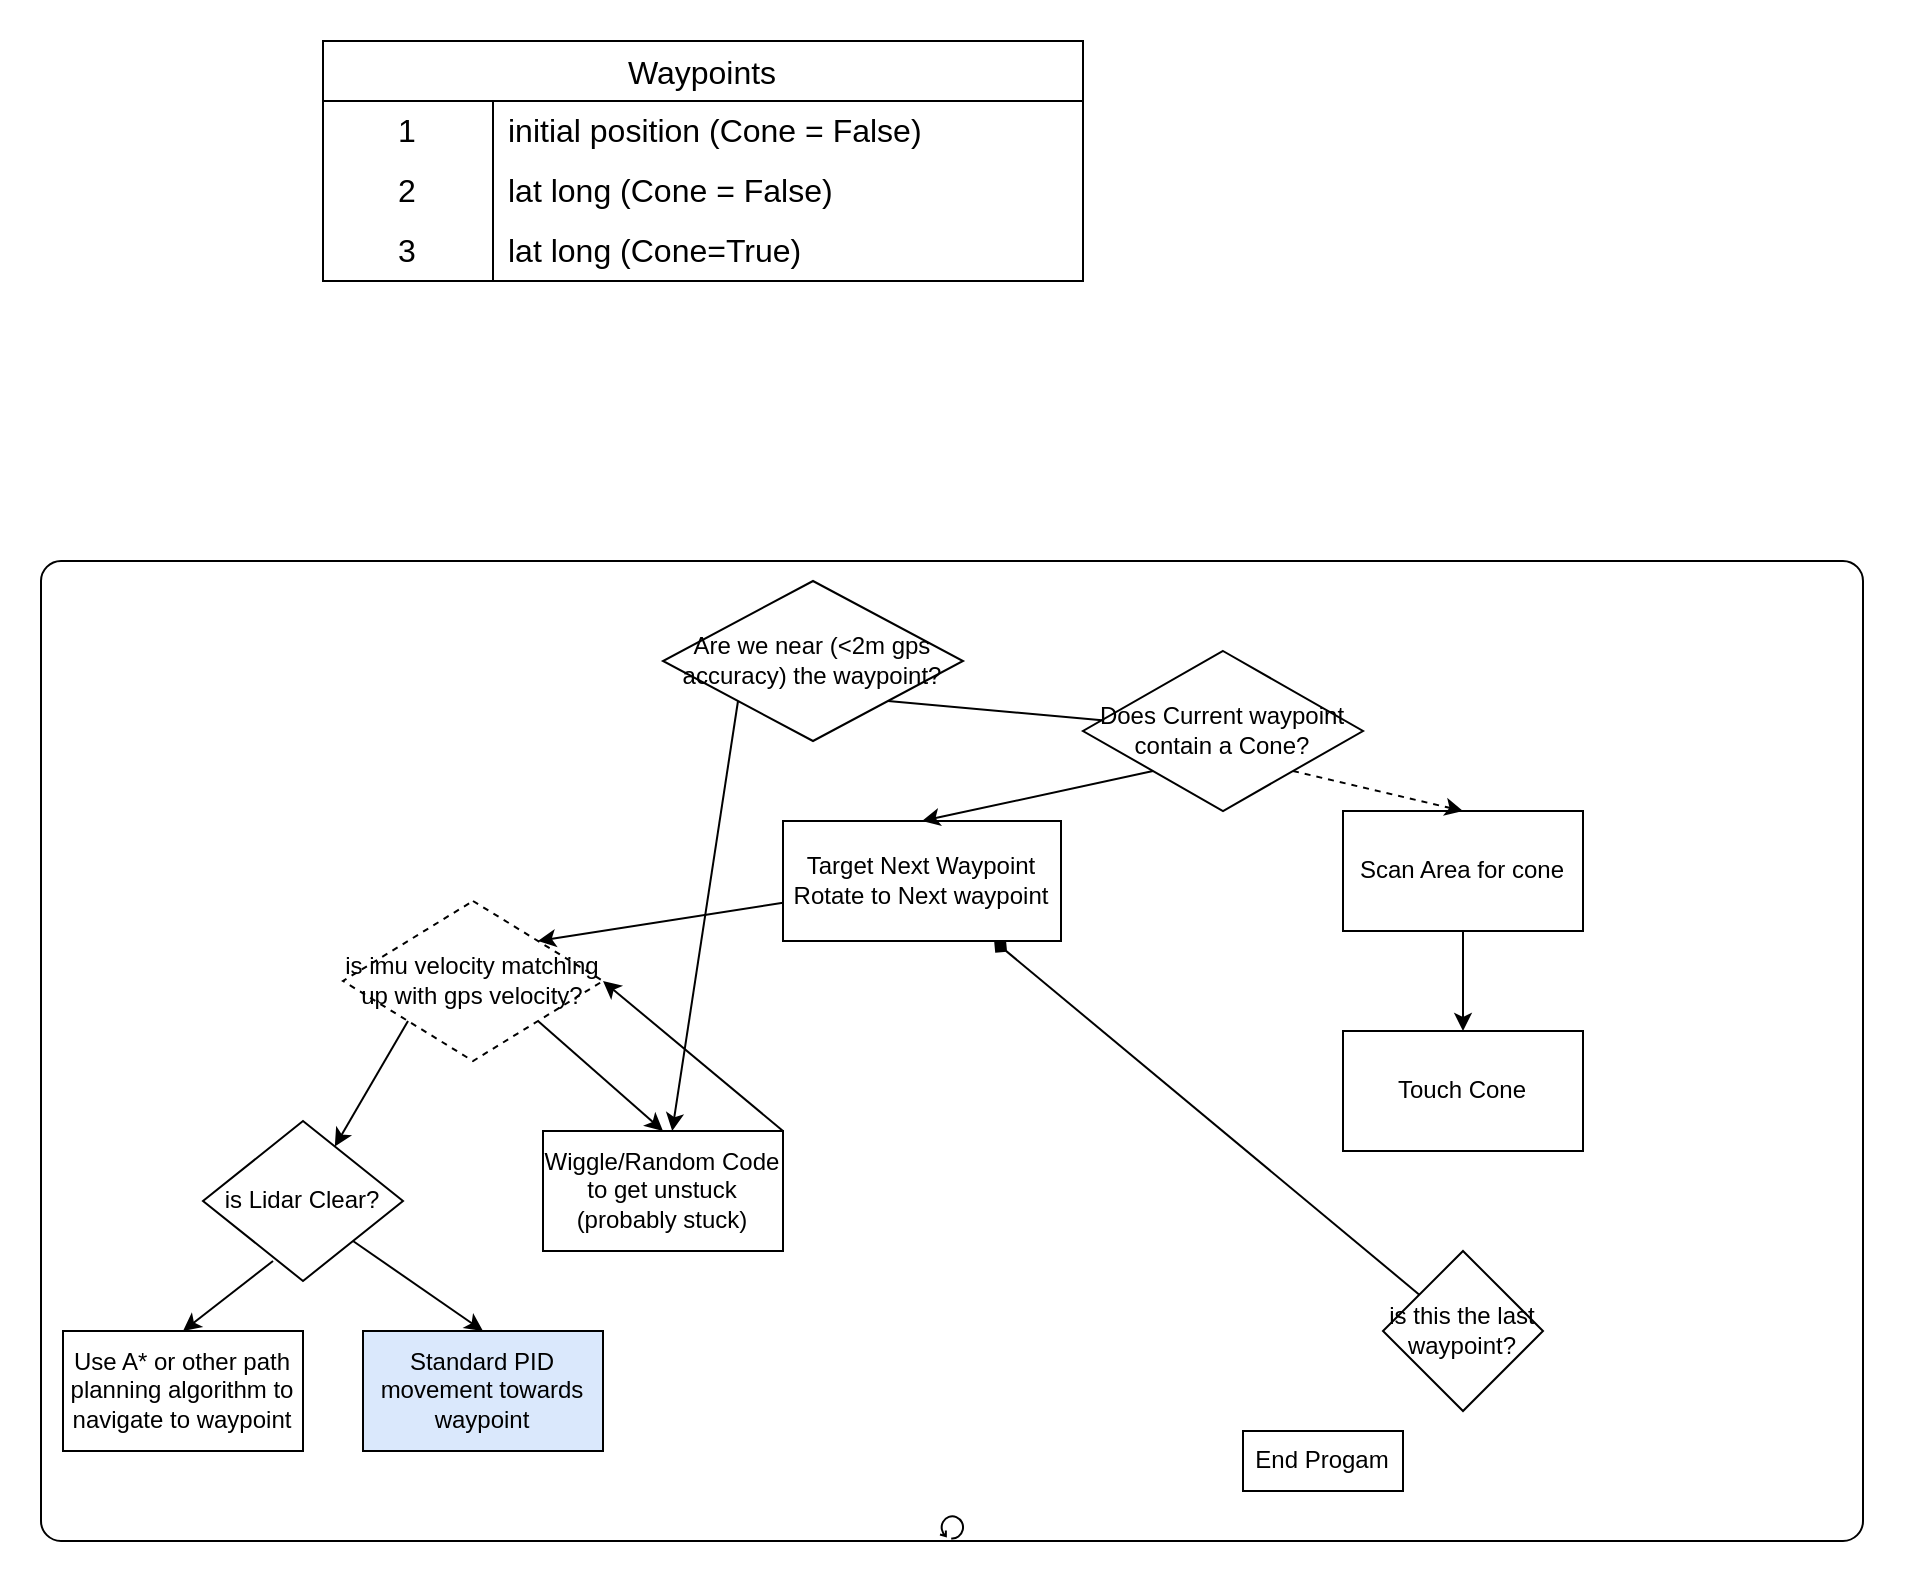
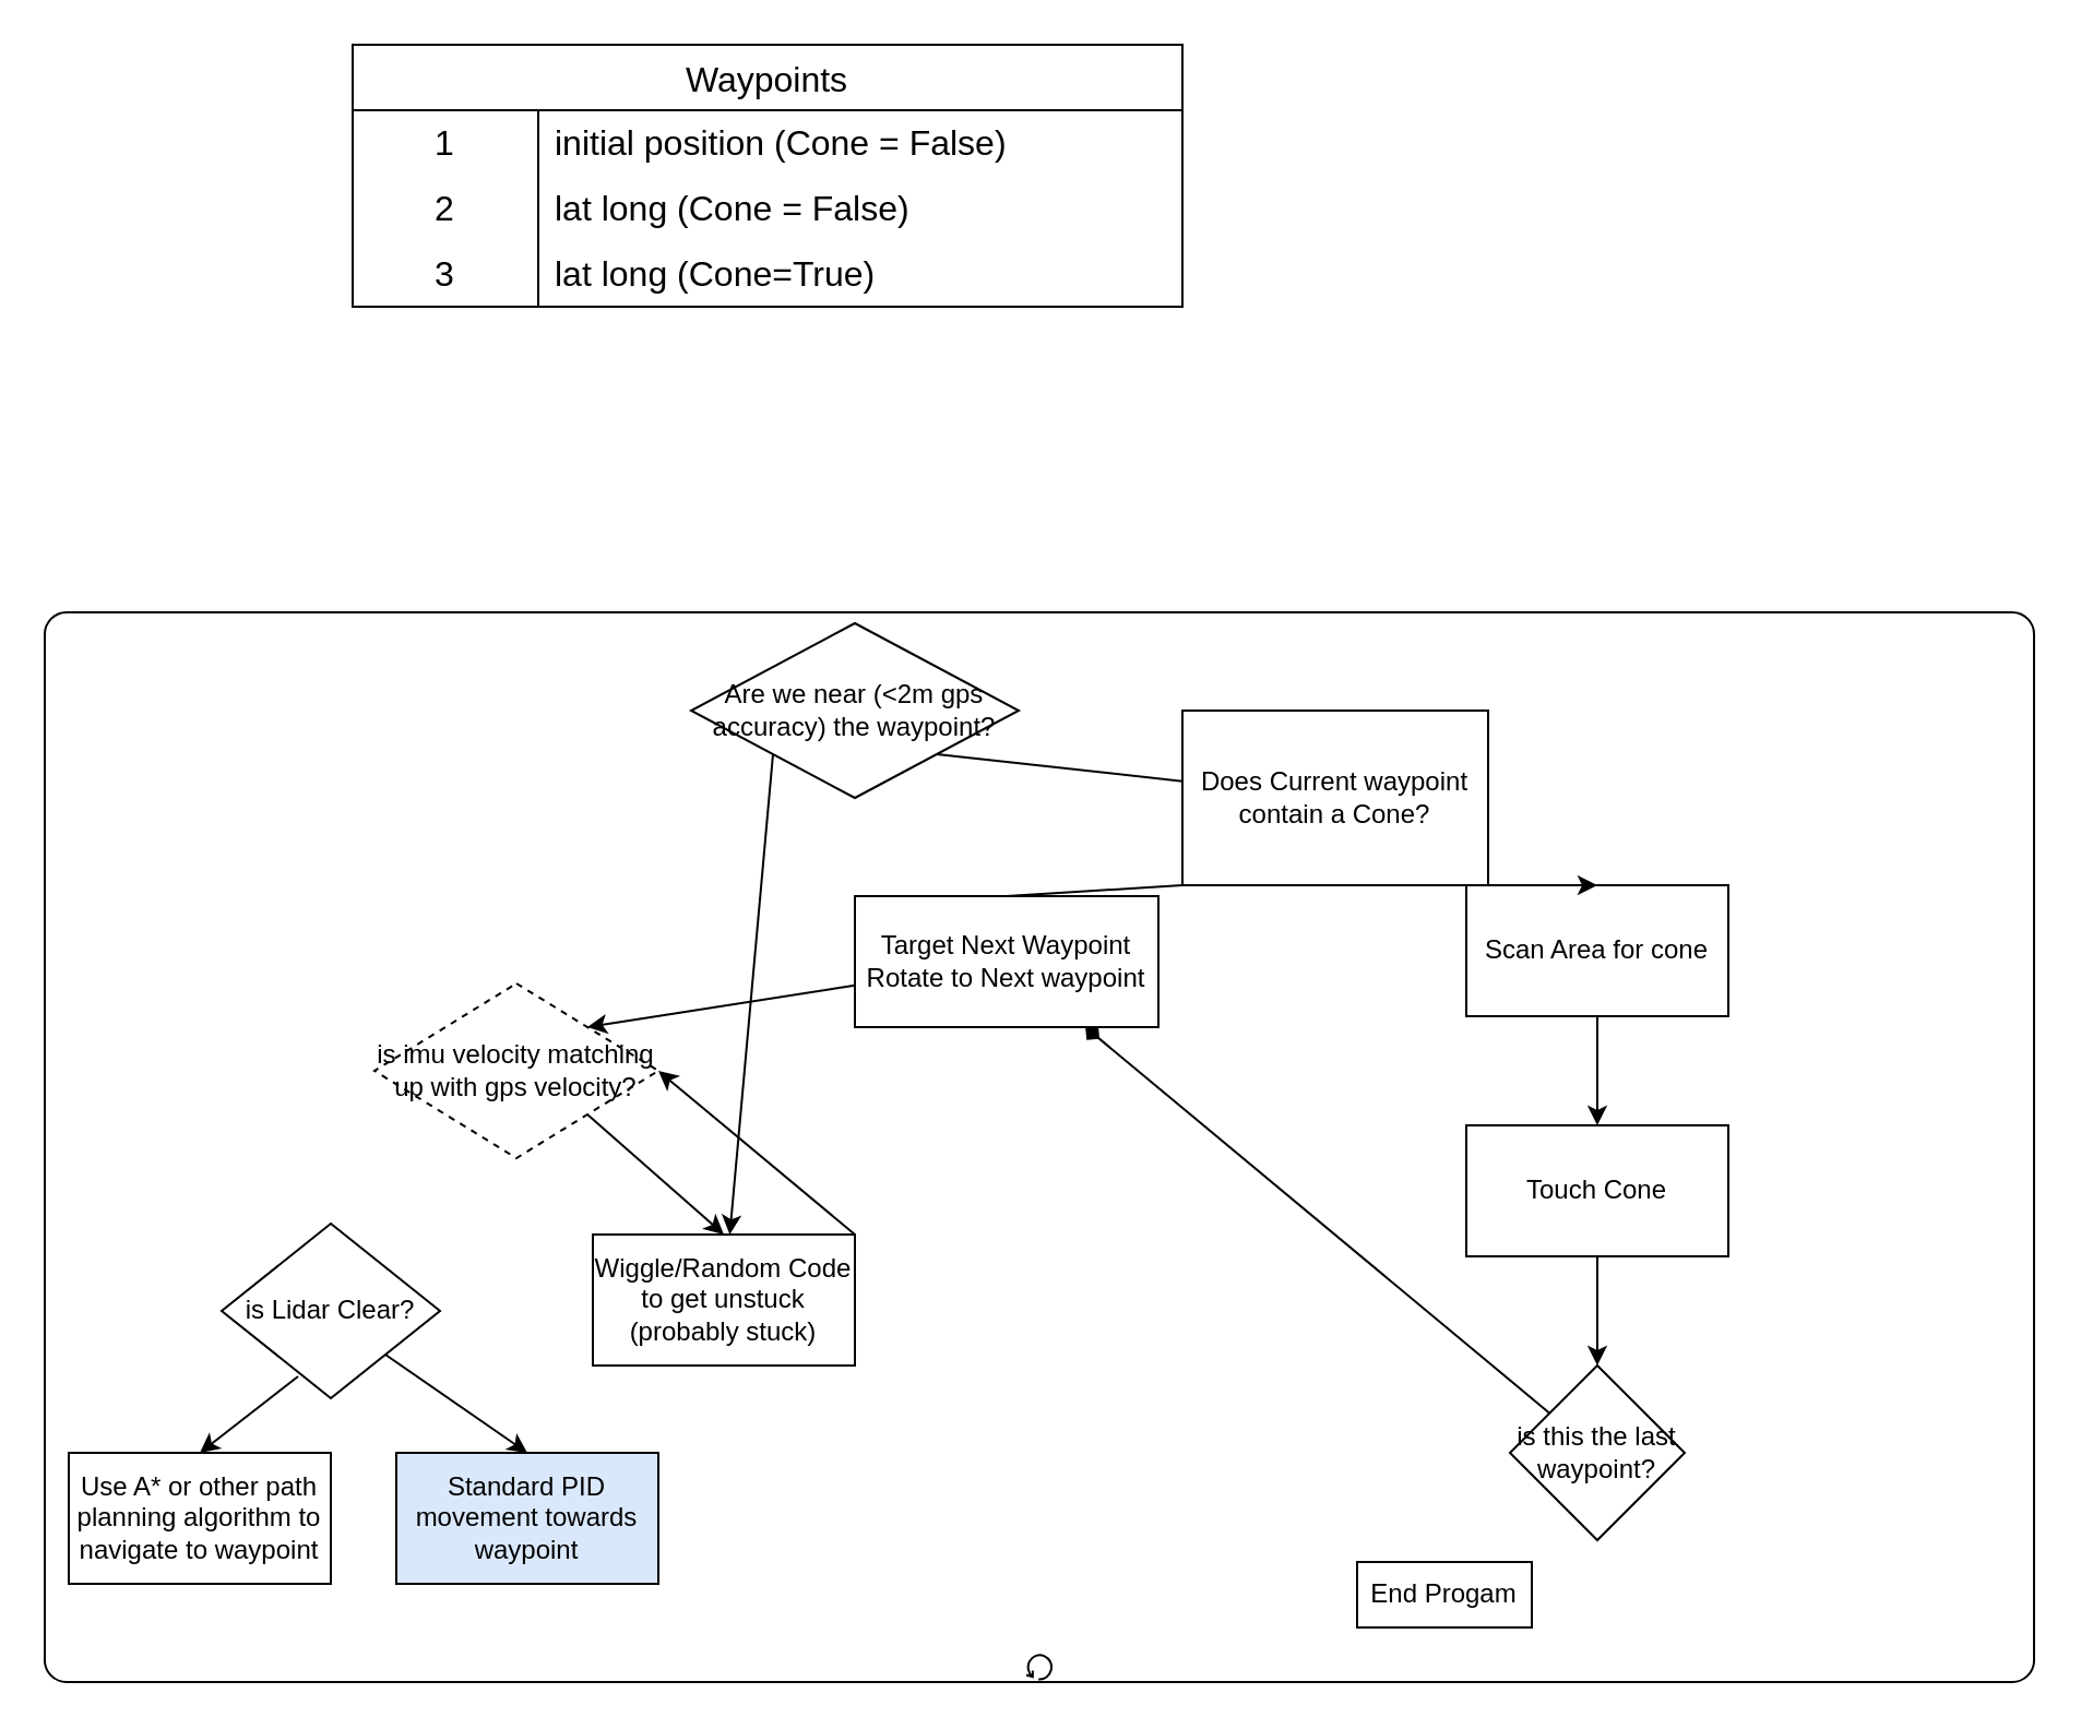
- <mxCell id="3" value="Are we near (&amp;lt;2m gps accuracy) the waypoint?" style="rhombus;whiteSpace=wrap;html=1;" vertex="1" parent="2"><mxGeometry x="311" y="10" width="150" height="80" as="geometry" /></mxCell>
+ <mxCell id="3" value="Are we near (&amp;lt;2m gps accuracy) the waypoint?" style="rhombus;whiteSpace=wrap;html=1;" vertex="1" parent="2"><mxGeometry x="296" y="5" width="150" height="80" as="geometry" /></mxCell>
- <mxCell id="16" value="Does Current waypoint contain a Cone?" style="rhombus;whiteSpace=wrap;html=1;" vertex="1" parent="1"><mxGeometry x="541" y="325" width="140" height="80" as="geometry" /></mxCell>
+ <mxCell id="16" value="Does Current waypoint contain a Cone?" style="whiteSpace=wrap;html=1;rounded=0;" vertex="1" parent="1"><mxGeometry x="541" y="325" width="140" height="80" as="geometry" /></mxCell>
- <mxCell id="22" value="" style="endArrow=classic;html=1;exitX=1;exitY=1;exitDx=0;exitDy=0;entryX=0.5;entryY=0;entryDx=0;entryDy=0;dashed=1;" edge="1" parent="1" source="16" target="21"><mxGeometry width="50" height="50" relative="1" as="geometry"><mxPoint x="581" y="425" as="sourcePoint" /><mxPoint x="631" y="375" as="targetPoint" /></mxGeometry></mxCell>
+ <mxCell id="22" value="" style="endArrow=classic;html=1;exitX=1;exitY=1;exitDx=0;exitDy=0;entryX=0.5;entryY=0;entryDx=0;entryDy=0;" edge="1" parent="1" source="16" target="21"><mxGeometry width="50" height="50" relative="1" as="geometry"><mxPoint x="581" y="425" as="sourcePoint" /><mxPoint x="631" y="375" as="targetPoint" /></mxGeometry></mxCell>
- <mxCell id="15" style="edgeStyle=none;html=1;exitX=0;exitY=1;exitDx=0;exitDy=0;entryX=0.5;entryY=0;entryDx=0;entryDy=0;" edge="1" parent="1" source="16" target="4"><mxGeometry relative="1" as="geometry" /></mxCell>
+ <mxCell id="15" style="edgeStyle=none;html=1;exitX=0;exitY=1;exitDx=0;exitDy=0;entryX=0.5;entryY=0;entryDx=0;entryDy=0;endArrow=none;" edge="1" parent="1" source="16" target="4"><mxGeometry relative="1" as="geometry" /></mxCell>
- <mxCell id="31" value="" style="endArrow=classic;html=1;exitX=0;exitY=1;exitDx=0;exitDy=0;" edge="1" parent="1" source="18" target="30"><mxGeometry width="50" height="50" relative="1" as="geometry"><mxPoint x="171" y="635" as="sourcePoint" /><mxPoint x="233" y="690" as="targetPoint" /></mxGeometry></mxCell>
+ <mxCell id="28" value="" style="endArrow=classic;html=1;exitX=0.5;exitY=1;exitDx=0;exitDy=0;entryX=0.5;entryY=0;entryDx=0;entryDy=0;" edge="1" parent="1" source="23" target="26"><mxGeometry width="50" height="50" relative="1" as="geometry"><mxPoint x="581" y="555" as="sourcePoint" /><mxPoint x="631" y="505" as="targetPoint" /></mxGeometry></mxCell>
